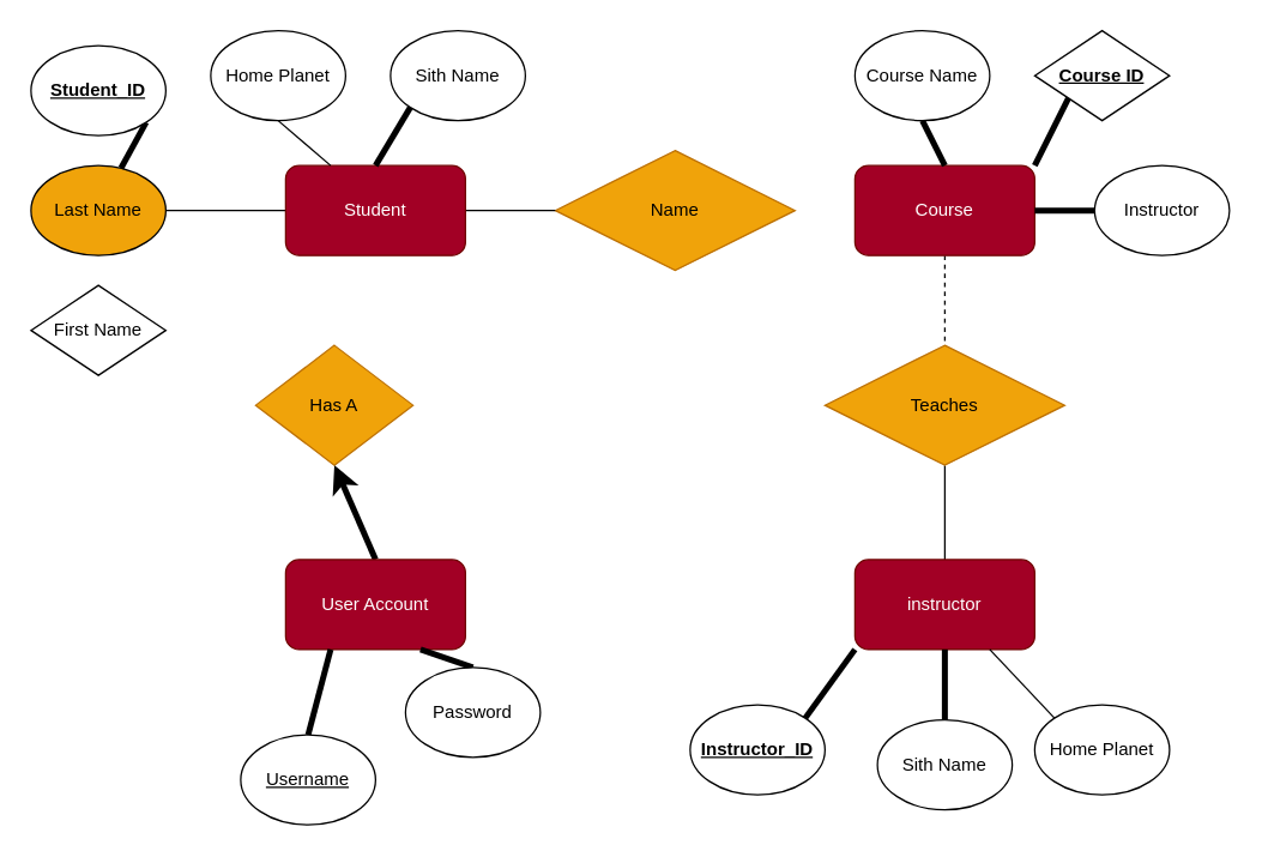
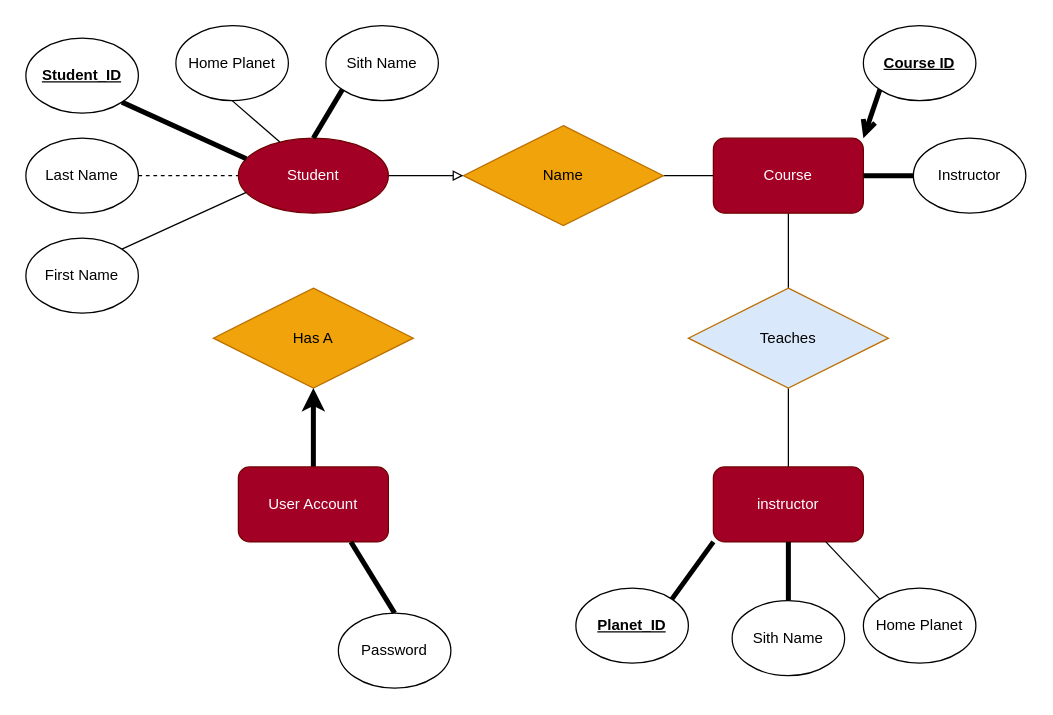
- <mxCell id="28" value="Course Name" style="ellipse;whiteSpace=wrap;html=1;" parent="1" vertex="1"><mxGeometry x="570" y="20" width="90" height="60" as="geometry" /></mxCell>
- <mxCell id="30" value="&lt;u&gt;&lt;b&gt;Course ID&lt;/b&gt;&lt;/u&gt;" style="rhombus;whiteSpace=wrap;html=1;" parent="1" vertex="1"><mxGeometry x="690" y="20" width="90" height="60" as="geometry" /></mxCell>
+ <mxCell id="30" value="&lt;u&gt;&lt;b&gt;Course ID&lt;/b&gt;&lt;/u&gt;" style="ellipse;whiteSpace=wrap;html=1;" parent="1" vertex="1"><mxGeometry x="690" y="20" width="90" height="60" as="geometry" /></mxCell>
- <mxCell id="29" style="edgeStyle=none;rounded=0;html=1;exitX=0;exitY=1;exitDx=0;exitDy=0;entryX=1;entryY=0;entryDx=0;entryDy=0;endArrow=none;endFill=0;strokeWidth=4;" parent="1" source="30" target="4" edge="1"><mxGeometry relative="1" as="geometry" /></mxCell>
+ <mxCell id="29" style="edgeStyle=none;rounded=0;html=1;exitX=0;exitY=1;exitDx=0;exitDy=0;entryX=1;entryY=0;entryDx=0;entryDy=0;endArrow=open;endFill=0;strokeWidth=4;" parent="1" source="30" target="4" edge="1"><mxGeometry relative="1" as="geometry" /></mxCell>
- <mxCell id="27" style="edgeStyle=none;rounded=0;html=1;exitX=0.5;exitY=1;exitDx=0;exitDy=0;entryX=0.5;entryY=0;entryDx=0;entryDy=0;endArrow=none;endFill=0;strokeWidth=4;" parent="1" source="28" target="4" edge="1"><mxGeometry relative="1" as="geometry" /></mxCell>
- <mxCell id="14" style="edgeStyle=none;rounded=0;html=1;exitX=1;exitY=1;exitDx=0;exitDy=0;endArrow=none;endFill=0;strokeWidth=4;" parent="1" source="15" target="6" edge="1"><mxGeometry relative="1" as="geometry" /></mxCell>
+ <mxCell id="14" style="edgeStyle=none;rounded=0;html=1;exitX=1;exitY=1;exitDx=0;exitDy=0;entryX=0;entryY=0.25;entryDx=0;entryDy=0;endArrow=none;endFill=0;strokeWidth=4;" parent="1" source="15" target="9" edge="1"><mxGeometry relative="1" as="geometry" /></mxCell>
- <mxCell id="6" value="Last Name" style="ellipse;whiteSpace=wrap;html=1;fillColor=#f0a30a;" parent="1" vertex="1"><mxGeometry x="20" y="110" width="90" height="60" as="geometry" /></mxCell>
+ <mxCell id="6" value="Last Name" style="ellipse;whiteSpace=wrap;html=1;" parent="1" vertex="1"><mxGeometry x="20" y="110" width="90" height="60" as="geometry" /></mxCell>
- <mxCell id="5" style="edgeStyle=none;rounded=0;html=1;exitX=1;exitY=0.5;exitDx=0;exitDy=0;entryX=0;entryY=0.5;entryDx=0;entryDy=0;endArrow=none;endFill=0;" parent="1" source="6" target="9" edge="1"><mxGeometry relative="1" as="geometry" /></mxCell>
+ <mxCell id="5" style="edgeStyle=none;rounded=0;html=1;exitX=1;exitY=0.5;exitDx=0;exitDy=0;entryX=0;entryY=0.5;entryDx=0;entryDy=0;endArrow=none;endFill=0;dashed=1;" parent="1" source="6" target="9" edge="1"><mxGeometry relative="1" as="geometry" /></mxCell>
- <mxCell id="9" value="Student" style="rounded=1;whiteSpace=wrap;html=1;fillColor=#a20025;fontColor=#ffffff;strokeColor=#6F0000;" parent="1" vertex="1"><mxGeometry x="190" y="110" width="120" height="60" as="geometry" /></mxCell>
+ <mxCell id="9" value="Student" style="ellipse;whiteSpace=wrap;html=1;fillColor=#a20025;fontColor=#ffffff;strokeColor=#6F0000;" parent="1" vertex="1"><mxGeometry x="190" y="110" width="120" height="60" as="geometry" /></mxCell>
- <mxCell id="8" style="edgeStyle=none;rounded=0;html=1;exitX=1;exitY=0.5;exitDx=0;exitDy=0;entryX=0;entryY=0.5;entryDx=0;entryDy=0;endArrow=none;endFill=0;" parent="1" source="9" target="7" edge="1"><mxGeometry relative="1" as="geometry" /></mxCell>
+ <mxCell id="8" style="edgeStyle=none;rounded=0;html=1;exitX=1;exitY=0.5;exitDx=0;exitDy=0;entryX=0;entryY=0.5;entryDx=0;entryDy=0;endArrow=block;endFill=0;" parent="1" source="9" target="7" edge="1"><mxGeometry relative="1" as="geometry" /></mxCell>
+ <mxCell id="2" style="edgeStyle=none;rounded=0;html=1;exitX=0;exitY=0.5;exitDx=0;exitDy=0;entryX=1;entryY=0.5;entryDx=0;entryDy=0;endArrow=none;endFill=0;" parent="1" source="4" target="7" edge="1"><mxGeometry relative="1" as="geometry" /></mxCell>
+ <mxCell id="12" style="edgeStyle=none;rounded=0;html=1;exitX=1;exitY=0;exitDx=0;exitDy=0;entryX=0;entryY=0.75;entryDx=0;entryDy=0;endArrow=none;endFill=0;" parent="1" source="13" target="9" edge="1"><mxGeometry relative="1" as="geometry" /></mxCell>
- <mxCell id="3" style="edgeStyle=none;rounded=0;html=1;exitX=0.5;exitY=1;exitDx=0;exitDy=0;entryX=0.5;entryY=0;entryDx=0;entryDy=0;endArrow=none;endFill=0;dashed=1;" parent="1" source="4" target="26" edge="1"><mxGeometry relative="1" as="geometry" /></mxCell>
+ <mxCell id="3" style="edgeStyle=none;rounded=0;html=1;exitX=0.5;exitY=1;exitDx=0;exitDy=0;entryX=0.5;entryY=0;entryDx=0;entryDy=0;endArrow=none;endFill=0;" parent="1" source="4" target="26" edge="1"><mxGeometry relative="1" as="geometry" /></mxCell>
- <mxCell id="13" value="First Name" style="rhombus;whiteSpace=wrap;html=1;" parent="1" vertex="1"><mxGeometry x="20" y="190" width="90" height="60" as="geometry" /></mxCell>
+ <mxCell id="13" value="First Name" style="ellipse;whiteSpace=wrap;html=1;" parent="1" vertex="1"><mxGeometry x="20" y="190" width="90" height="60" as="geometry" /></mxCell>
- <mxCell id="33" value="Has A" style="rhombus;whiteSpace=wrap;html=1;fillColor=#f0a30a;fontColor=#000000;strokeColor=#BD7000;" parent="1" vertex="1"><mxGeometry x="170" y="230" width="105" height="80" as="geometry" /></mxCell>
+ <mxCell id="33" value="Has A" style="rhombus;whiteSpace=wrap;html=1;fillColor=#f0a30a;fontColor=#000000;strokeColor=#BD7000;" parent="1" vertex="1"><mxGeometry x="170" y="230" width="160" height="80" as="geometry" /></mxCell>
- <mxCell id="26" value="Teaches" style="rhombus;whiteSpace=wrap;html=1;fillColor=#f0a30a;fontColor=#000000;strokeColor=#BD7000;" parent="1" vertex="1"><mxGeometry x="550" y="230" width="160" height="80" as="geometry" /></mxCell>
+ <mxCell id="26" value="Teaches" style="rhombus;whiteSpace=wrap;html=1;fillColor=#dae8fc;fontColor=#000000;strokeColor=#BD7000;" parent="1" vertex="1"><mxGeometry x="550" y="230" width="160" height="80" as="geometry" /></mxCell>
- <mxCell id="36" style="edgeStyle=none;rounded=0;html=1;exitX=0.5;exitY=0;exitDx=0;exitDy=0;entryX=0.25;entryY=1;entryDx=0;entryDy=0;endArrow=none;endFill=0;strokeWidth=4;" parent="1" source="37" target="35" edge="1"><mxGeometry relative="1" as="geometry" /></mxCell>
- <mxCell id="39" value="Password" style="ellipse;whiteSpace=wrap;html=1;" parent="1" vertex="1"><mxGeometry x="270" y="445" width="90" height="60" as="geometry" /></mxCell>
+ <mxCell id="39" value="Password" style="ellipse;whiteSpace=wrap;html=1;" parent="1" vertex="1"><mxGeometry x="270" y="490" width="90" height="60" as="geometry" /></mxCell>
- <mxCell id="25" value="&lt;u&gt;&lt;b&gt;Instructor_ID&lt;/b&gt;&lt;/u&gt;" style="ellipse;whiteSpace=wrap;html=1;" parent="1" vertex="1"><mxGeometry x="460" y="470" width="90" height="60" as="geometry" /></mxCell>
+ <mxCell id="25" value="&lt;u&gt;&lt;b&gt;Planet_ID&lt;/b&gt;&lt;/u&gt;" style="ellipse;whiteSpace=wrap;html=1;" parent="1" vertex="1"><mxGeometry x="460" y="470" width="90" height="60" as="geometry" /></mxCell>
- <mxCell id="37" value="&lt;u&gt;Username&lt;/u&gt;" style="ellipse;whiteSpace=wrap;html=1;" parent="1" vertex="1"><mxGeometry x="160" y="490" width="90" height="60" as="geometry" /></mxCell>
